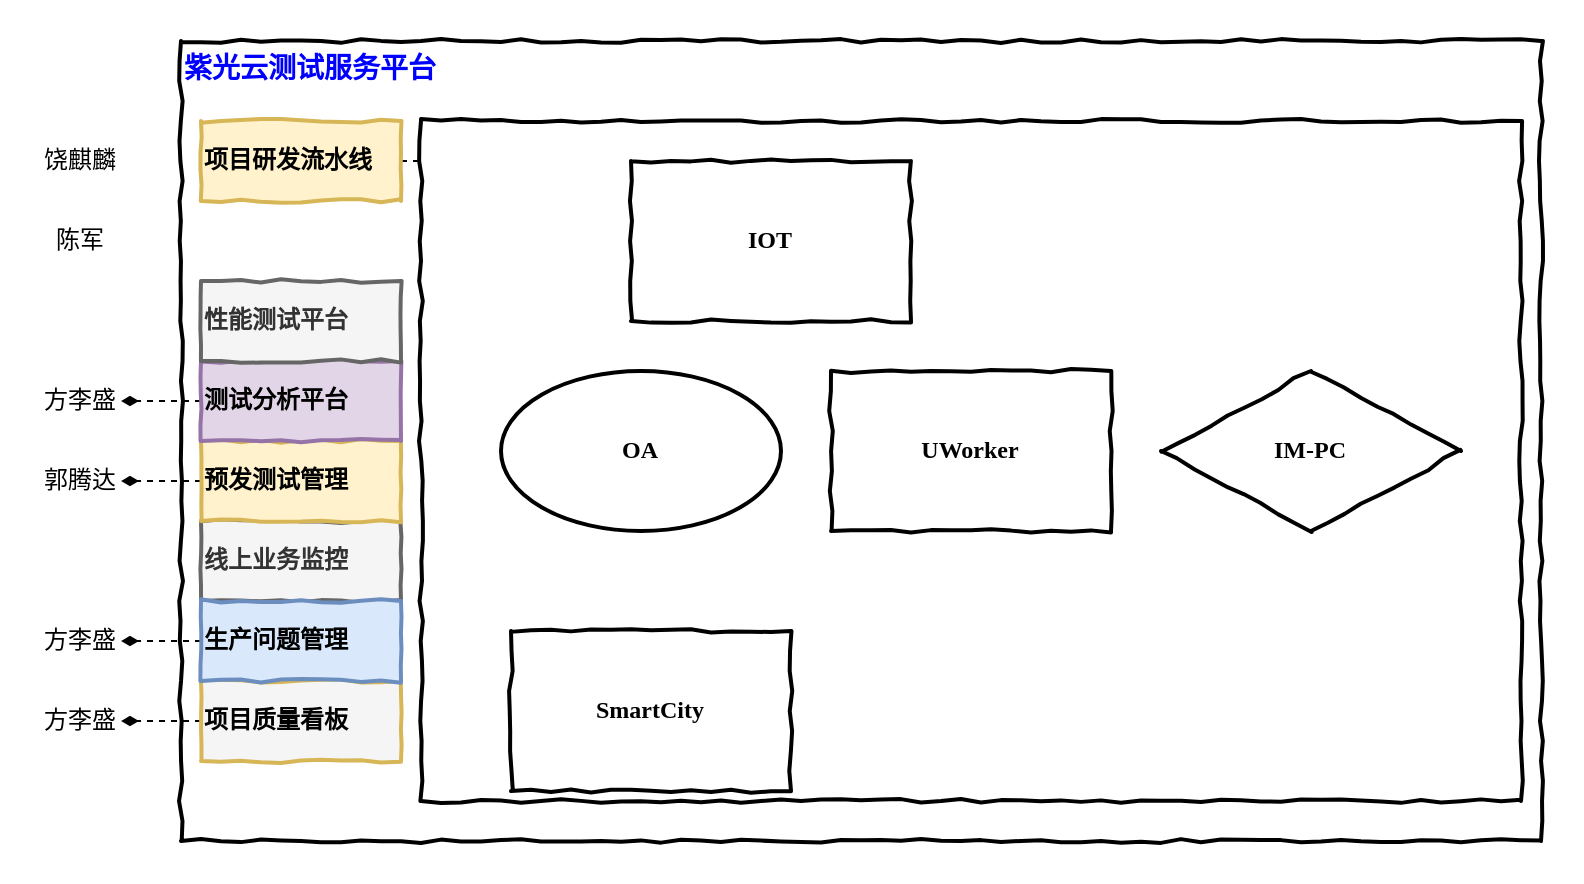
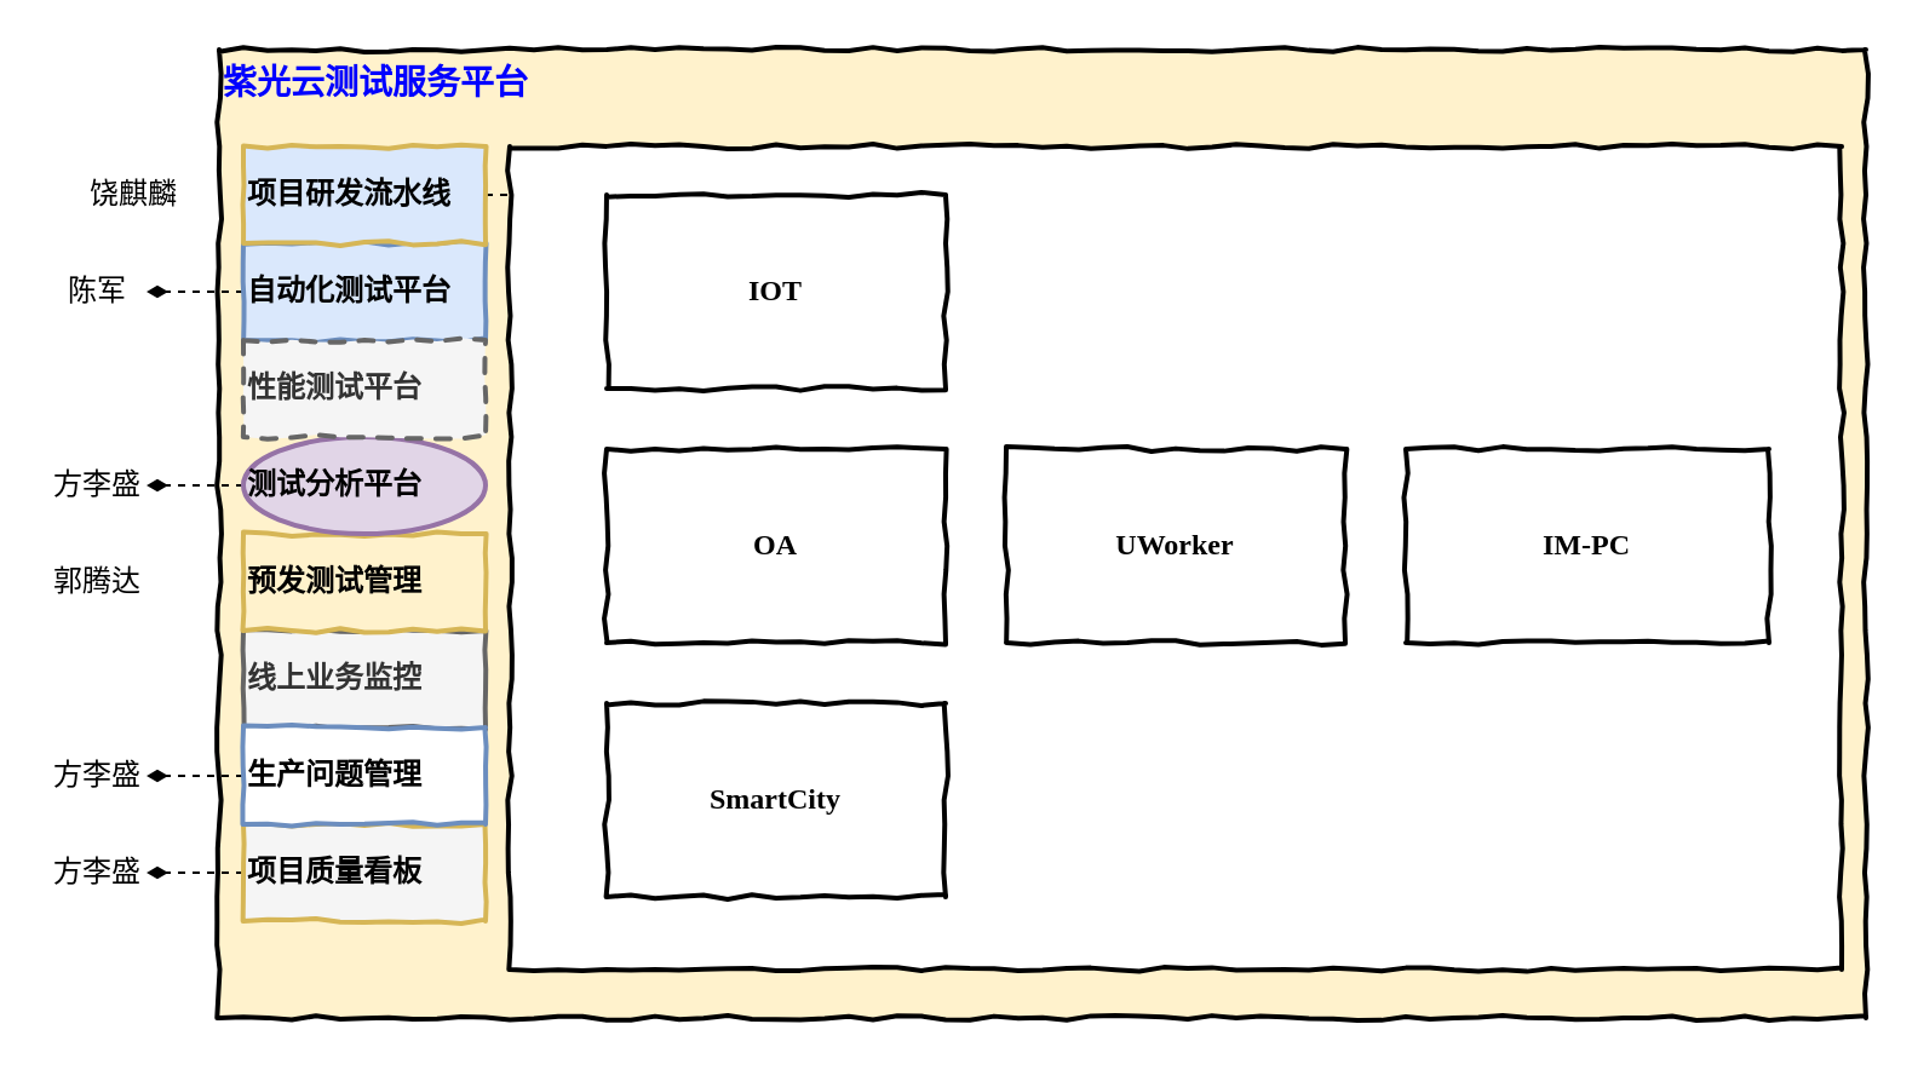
- <mxCell id="2" value="&lt;font style=&quot;font-size: 14px&quot; color=&quot;#0000ff&quot;&gt;紫光云测试服务平台&lt;/font&gt;" style="html=1;whiteSpace=wrap;comic=1;strokeWidth=2;fontFamily=Comic Sans MS;fontStyle=1;align=left;verticalAlign=top;" vertex="1" parent="1"><mxGeometry x="90" y="20" width="680" height="400" as="geometry" /></mxCell>
+ <mxCell id="2" value="&lt;font style=&quot;font-size: 14px&quot; color=&quot;#0000ff&quot;&gt;紫光云测试服务平台&lt;/font&gt;" style="html=1;whiteSpace=wrap;comic=1;strokeWidth=2;fontFamily=Comic Sans MS;fontStyle=1;align=left;verticalAlign=top;fillColor=#fff2cc;" vertex="1" parent="1"><mxGeometry x="90" y="20" width="680" height="400" as="geometry" /></mxCell>
- <mxCell id="23" value="饶麒麟" style="text;html=1;strokeColor=none;fillColor=none;align=center;verticalAlign=middle;whiteSpace=wrap;rounded=0;" vertex="1" parent="1"><mxGeometry x="20" y="70" width="40" height="20" as="geometry" /></mxCell>
+ <mxCell id="23" value="饶麒麟" style="text;html=1;strokeColor=none;fillColor=none;align=center;verticalAlign=middle;whiteSpace=wrap;rounded=0;" vertex="1" parent="1"><mxGeometry x="35" y="70" width="40" height="20" as="geometry" /></mxCell>
- <mxCell id="16" value="项目研发流水线" style="html=1;whiteSpace=wrap;comic=1;strokeWidth=2;fontFamily=Comic Sans MS;fontStyle=1;align=left;fillColor=#fff2cc;strokeColor=#d6b656;" vertex="1" parent="1"><mxGeometry x="100" y="60" width="100" height="40" as="geometry" /></mxCell>
+ <mxCell id="16" value="项目研发流水线" style="html=1;whiteSpace=wrap;comic=1;strokeWidth=2;fontFamily=Comic Sans MS;fontStyle=1;align=left;fillColor=#dae8fc;strokeColor=#d6b656;" vertex="1" parent="1"><mxGeometry x="100" y="60" width="100" height="40" as="geometry" /></mxCell>
+ <mxCell id="3" style="edgeStyle=orthogonalEdgeStyle;rounded=0;orthogonalLoop=1;jettySize=auto;html=1;entryX=1;entryY=0.5;entryDx=0;entryDy=0;endArrow=diamondThin;endFill=1;dashed=1;" edge="1" parent="1" source="4" target="24"><mxGeometry relative="1" as="geometry" /></mxCell>
+ <mxCell id="4" value="自动化测试平台" style="html=1;whiteSpace=wrap;comic=1;strokeWidth=2;fontFamily=Comic Sans MS;fontStyle=1;align=left;fillColor=#dae8fc;strokeColor=#6c8ebf;" vertex="1" parent="1"><mxGeometry x="100" y="100" width="100" height="40" as="geometry" /></mxCell>
- <mxCell id="18" value="IOT" style="html=1;whiteSpace=wrap;comic=1;strokeWidth=2;fontFamily=Comic Sans MS;fontStyle=1;align=center;" vertex="1" parent="1"><mxGeometry x="315" y="80" width="140" height="80" as="geometry" /></mxCell>
+ <mxCell id="18" value="IOT" style="html=1;whiteSpace=wrap;comic=1;strokeWidth=2;fontFamily=Comic Sans MS;fontStyle=1;align=center;" vertex="1" parent="1"><mxGeometry x="250" y="80" width="140" height="80" as="geometry" /></mxCell>
- <mxCell id="14" value="性能测试平台" style="html=1;whiteSpace=wrap;comic=1;strokeWidth=2;fontFamily=Comic Sans MS;fontStyle=1;align=left;fillColor=#f5f5f5;strokeColor=#666666;fontColor=#333333;" vertex="1" parent="1"><mxGeometry x="100" y="140" width="100" height="40" as="geometry" /></mxCell>
+ <mxCell id="14" value="性能测试平台" style="html=1;whiteSpace=wrap;comic=1;strokeWidth=2;fontFamily=Comic Sans MS;fontStyle=1;align=left;fillColor=#f5f5f5;strokeColor=#666666;fontColor=#333333;dashed=1;" vertex="1" parent="1"><mxGeometry x="100" y="140" width="100" height="40" as="geometry" /></mxCell>
- <mxCell id="11" value="测试分析平台" style="html=1;whiteSpace=wrap;comic=1;strokeWidth=2;fontFamily=Comic Sans MS;fontStyle=1;align=left;fillColor=#e1d5e7;strokeColor=#9673a6;" vertex="1" parent="1"><mxGeometry x="100" y="180" width="100" height="40" as="geometry" /></mxCell>
+ <mxCell id="11" value="测试分析平台" style="ellipse;html=1;whiteSpace=wrap;comic=1;strokeWidth=2;fontFamily=Comic Sans MS;fontStyle=1;align=left;fillColor=#e1d5e7;strokeColor=#9673a6;" vertex="1" parent="1"><mxGeometry x="100" y="180" width="100" height="40" as="geometry" /></mxCell>
- <mxCell id="19" value="OA" style="ellipse;html=1;whiteSpace=wrap;comic=1;strokeWidth=2;fontFamily=Comic Sans MS;fontStyle=1;align=center;" vertex="1" parent="1"><mxGeometry x="250" y="185" width="140" height="80" as="geometry" /></mxCell>
+ <mxCell id="19" value="OA" style="html=1;whiteSpace=wrap;comic=1;strokeWidth=2;fontFamily=Comic Sans MS;fontStyle=1;align=center;" vertex="1" parent="1"><mxGeometry x="250" y="185" width="140" height="80" as="geometry" /></mxCell>
- <mxCell id="22" value="IM-PC" style="rhombus;html=1;whiteSpace=wrap;comic=1;strokeWidth=2;fontFamily=Comic Sans MS;fontStyle=1;align=center;" vertex="1" parent="1"><mxGeometry x="580" y="185" width="150" height="80" as="geometry" /></mxCell>
+ <mxCell id="22" value="IM-PC" style="html=1;whiteSpace=wrap;comic=1;strokeWidth=2;fontFamily=Comic Sans MS;fontStyle=1;align=center;" vertex="1" parent="1"><mxGeometry x="580" y="185" width="150" height="80" as="geometry" /></mxCell>
- <mxCell id="6" style="edgeStyle=orthogonalEdgeStyle;rounded=0;orthogonalLoop=1;jettySize=auto;html=1;entryX=1;entryY=0.5;entryDx=0;entryDy=0;endArrow=diamondThin;endFill=1;dashed=1;" edge="1" parent="1" source="7" target="26"><mxGeometry relative="1" as="geometry" /></mxCell>
- <mxCell id="13" value="生产问题管理&lt;br&gt;" style="html=1;whiteSpace=wrap;comic=1;strokeWidth=2;fontFamily=Comic Sans MS;fontStyle=1;align=left;fillColor=#dae8fc;strokeColor=#6c8ebf;" vertex="1" parent="1"><mxGeometry x="100" y="300" width="100" height="40" as="geometry" /></mxCell>
+ <mxCell id="13" value="生产问题管理&lt;br&gt;" style="html=1;whiteSpace=wrap;comic=1;strokeWidth=2;fontFamily=Comic Sans MS;fontStyle=1;align=left;fillColor=#ffffff;strokeColor=#6c8ebf;" vertex="1" parent="1"><mxGeometry x="100" y="300" width="100" height="40" as="geometry" /></mxCell>
- <mxCell id="20" value="SmartCity" style="html=1;whiteSpace=wrap;comic=1;strokeWidth=2;fontFamily=Comic Sans MS;fontStyle=1;align=center;" vertex="1" parent="1"><mxGeometry x="255" y="315" width="140" height="80" as="geometry" /></mxCell>
+ <mxCell id="20" value="SmartCity" style="html=1;whiteSpace=wrap;comic=1;strokeWidth=2;fontFamily=Comic Sans MS;fontStyle=1;align=center;" vertex="1" parent="1"><mxGeometry x="250" y="290" width="140" height="80" as="geometry" /></mxCell>
